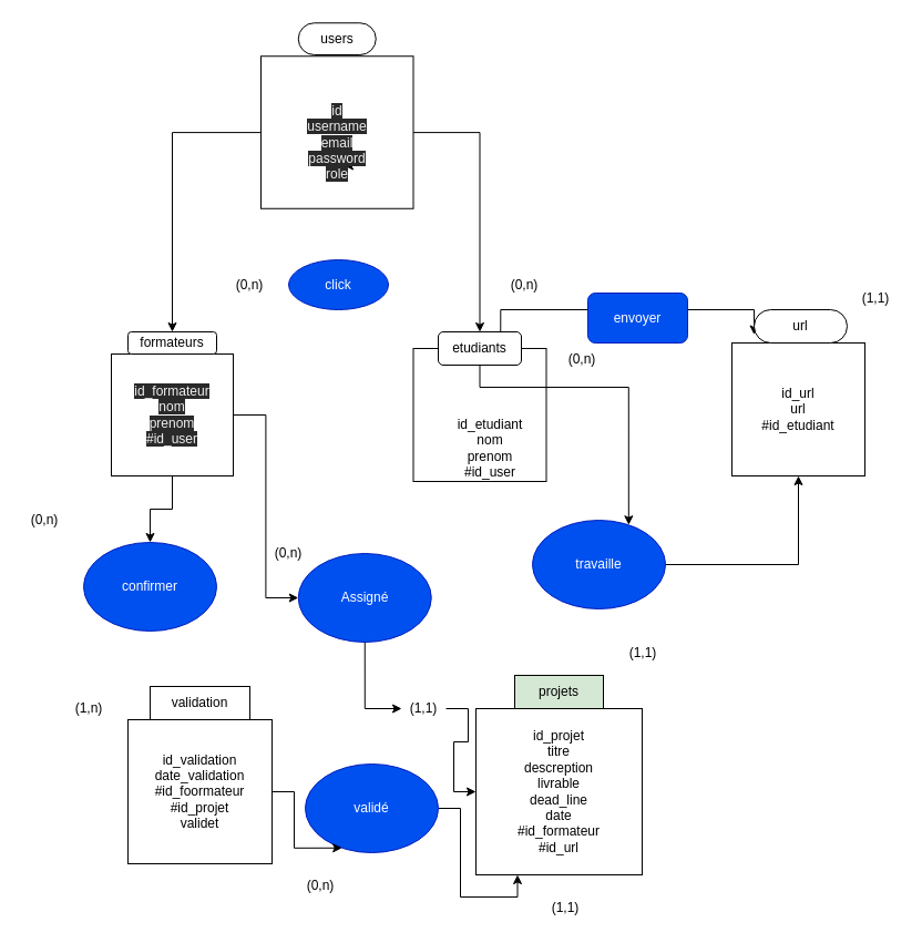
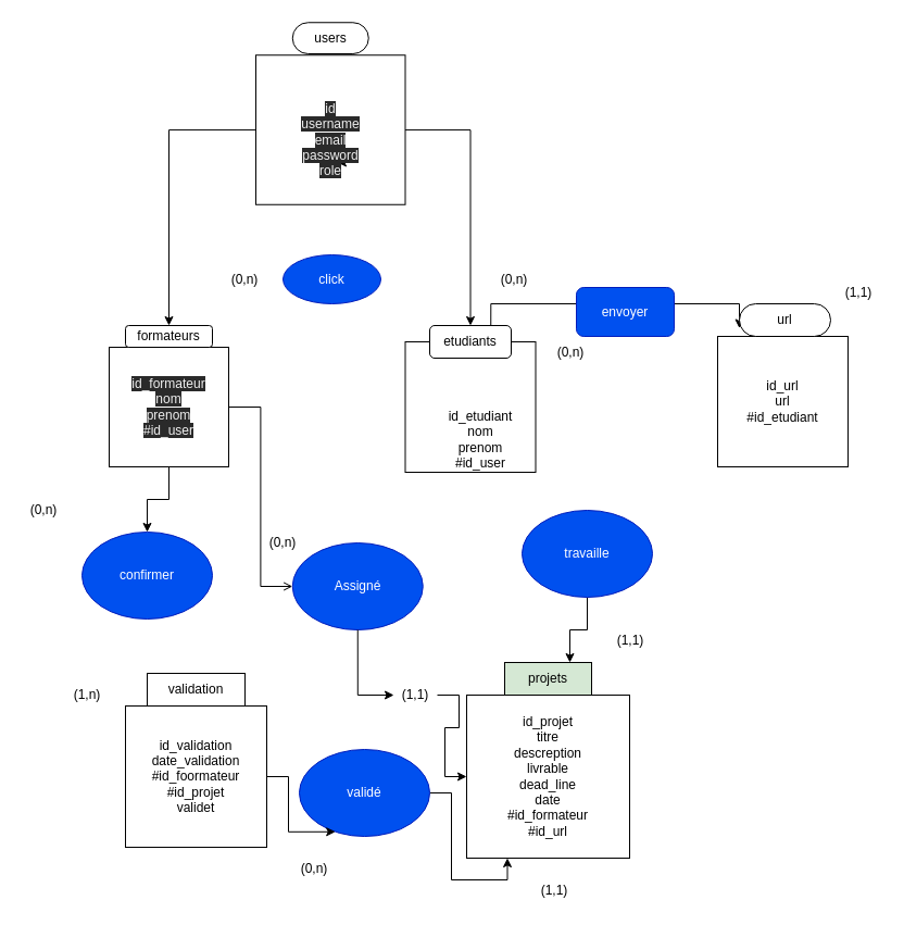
- <mxCell id="32" value="" style="edgeStyle=orthogonalEdgeStyle;rounded=0;orthogonalLoop=1;jettySize=auto;html=1;entryX=0.75;entryY=0;entryDx=0;entryDy=0;" parent="1" source="17" target="31" edge="1"><mxGeometry relative="1" as="geometry"><mxPoint x="490" y="369" as="sourcePoint" /><mxPoint x="524" y="609" as="targetPoint" /><Array as="points"><mxPoint x="433" y="349" /><mxPoint x="567" y="349" /></Array></mxGeometry></mxCell>
- <mxCell id="11" value="" style="edgeStyle=orthogonalEdgeStyle;rounded=0;orthogonalLoop=1;jettySize=auto;html=1;" parent="1" source="31" target="9" edge="1"><mxGeometry relative="1" as="geometry" /></mxCell>
+ <mxCell id="11" value="" style="edgeStyle=orthogonalEdgeStyle;rounded=0;orthogonalLoop=1;jettySize=auto;html=1;entryX=0.75;entryY=0;entryDx=0;entryDy=0;" parent="1" source="31" target="13" edge="1"><mxGeometry relative="1" as="geometry" /></mxCell>
- <mxCell id="26" style="edgeStyle=orthogonalEdgeStyle;rounded=0;orthogonalLoop=1;jettySize=auto;html=1;entryX=0;entryY=0.5;entryDx=0;entryDy=0;" parent="1" source="6" target="25" edge="1"><mxGeometry relative="1" as="geometry"><mxPoint x="210" y="374" as="sourcePoint" /><mxPoint x="429" y="714" as="targetPoint" /></mxGeometry></mxCell>
+ <mxCell id="26" style="edgeStyle=orthogonalEdgeStyle;rounded=0;orthogonalLoop=1;jettySize=auto;html=1;entryX=0;entryY=0.5;entryDx=0;entryDy=0;endArrow=open;" parent="1" source="6" target="25" edge="1"><mxGeometry relative="1" as="geometry"><mxPoint x="210" y="374" as="sourcePoint" /><mxPoint x="429" y="714" as="targetPoint" /></mxGeometry></mxCell>
